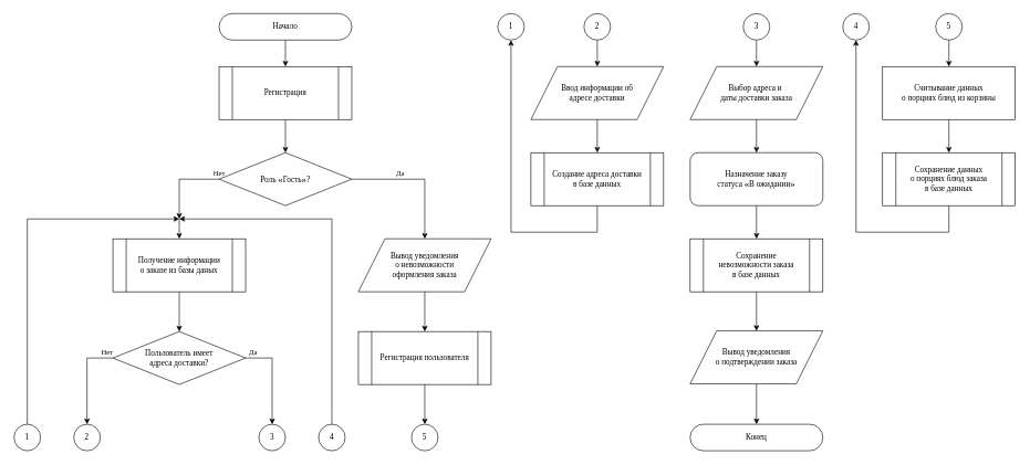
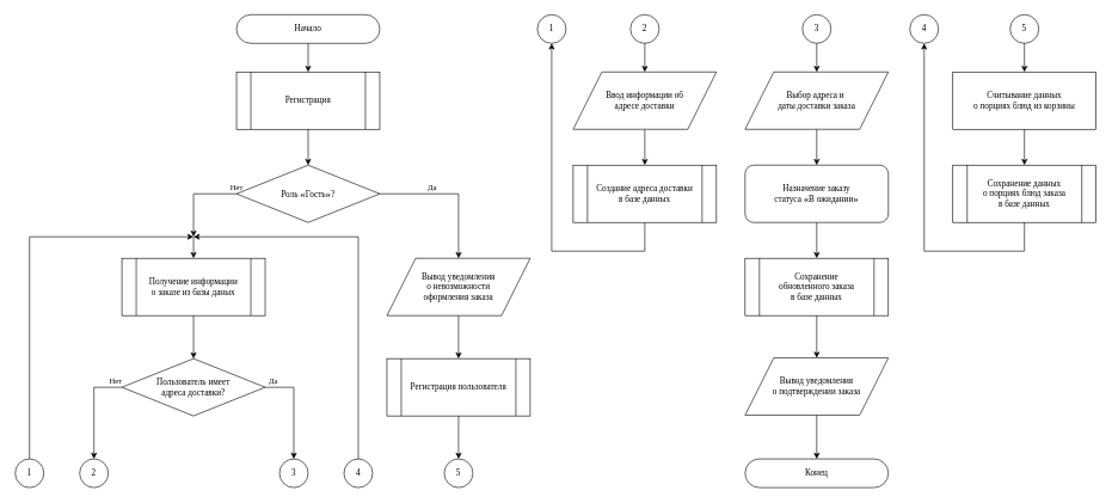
- <mxCell id="32" value="Сохранение&lt;div&gt;невозможности заказа&lt;/div&gt;&lt;div&gt;в базе данных&lt;/div&gt;" style="shape=process;whiteSpace=wrap;html=1;backgroundOutline=1;fillColor=none;fontFamily=Times New Roman;" parent="1" vertex="1"><mxGeometry x="1039" y="360" width="200" height="80" as="geometry" /></mxCell>
+ <mxCell id="32" value="Сохранение&lt;div&gt;обновленного заказа&lt;/div&gt;&lt;div&gt;в базе данных&lt;/div&gt;" style="shape=process;whiteSpace=wrap;html=1;backgroundOutline=1;fillColor=none;fontFamily=Times New Roman;" parent="1" vertex="1"><mxGeometry x="1039" y="360" width="200" height="80" as="geometry" /></mxCell>
